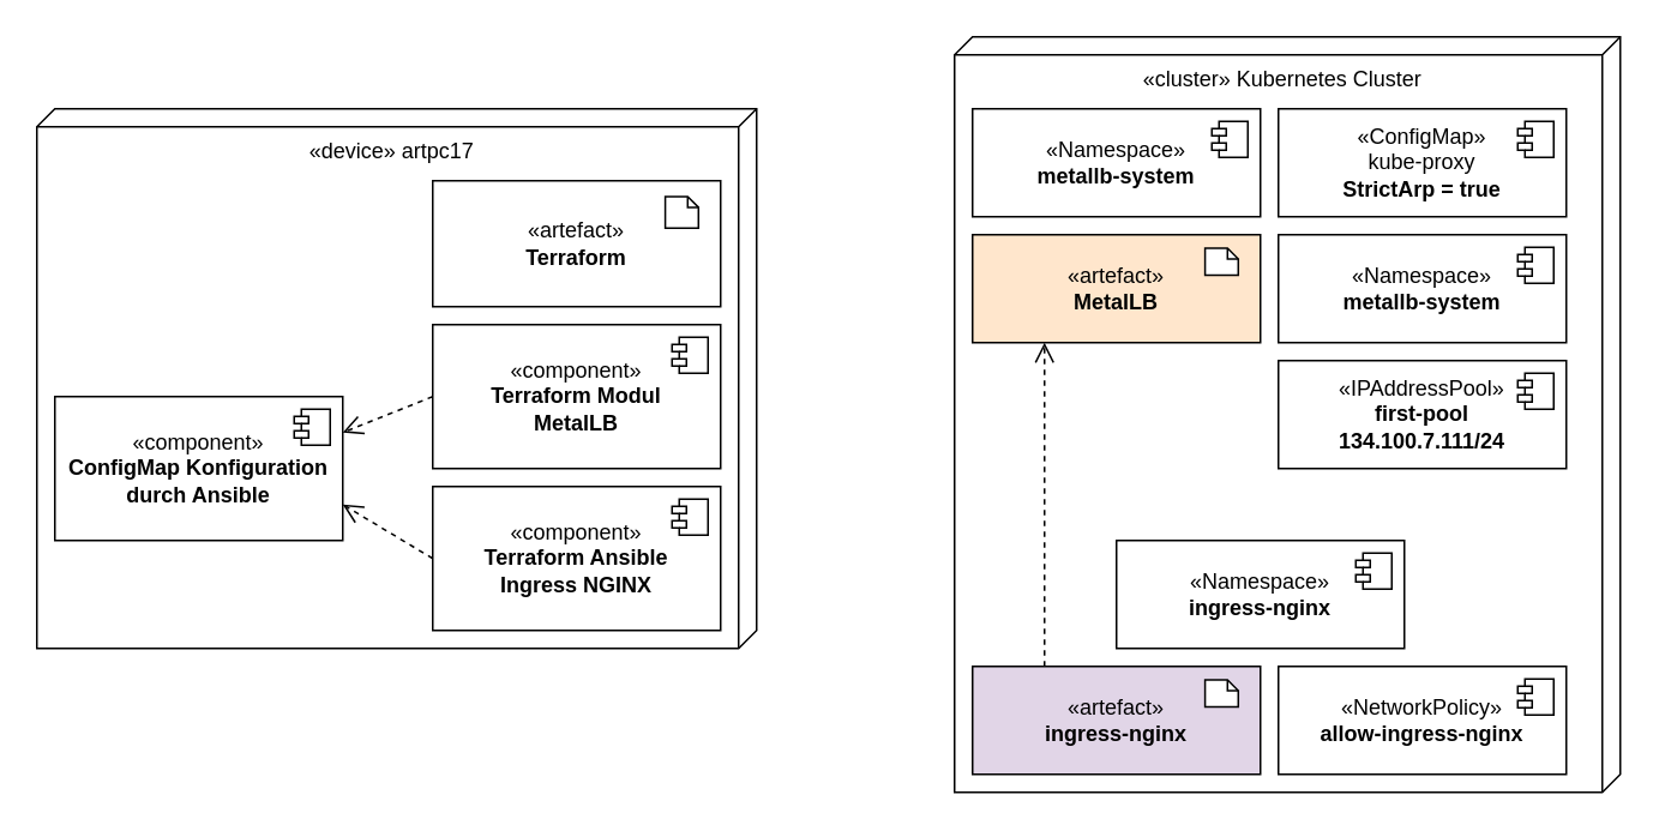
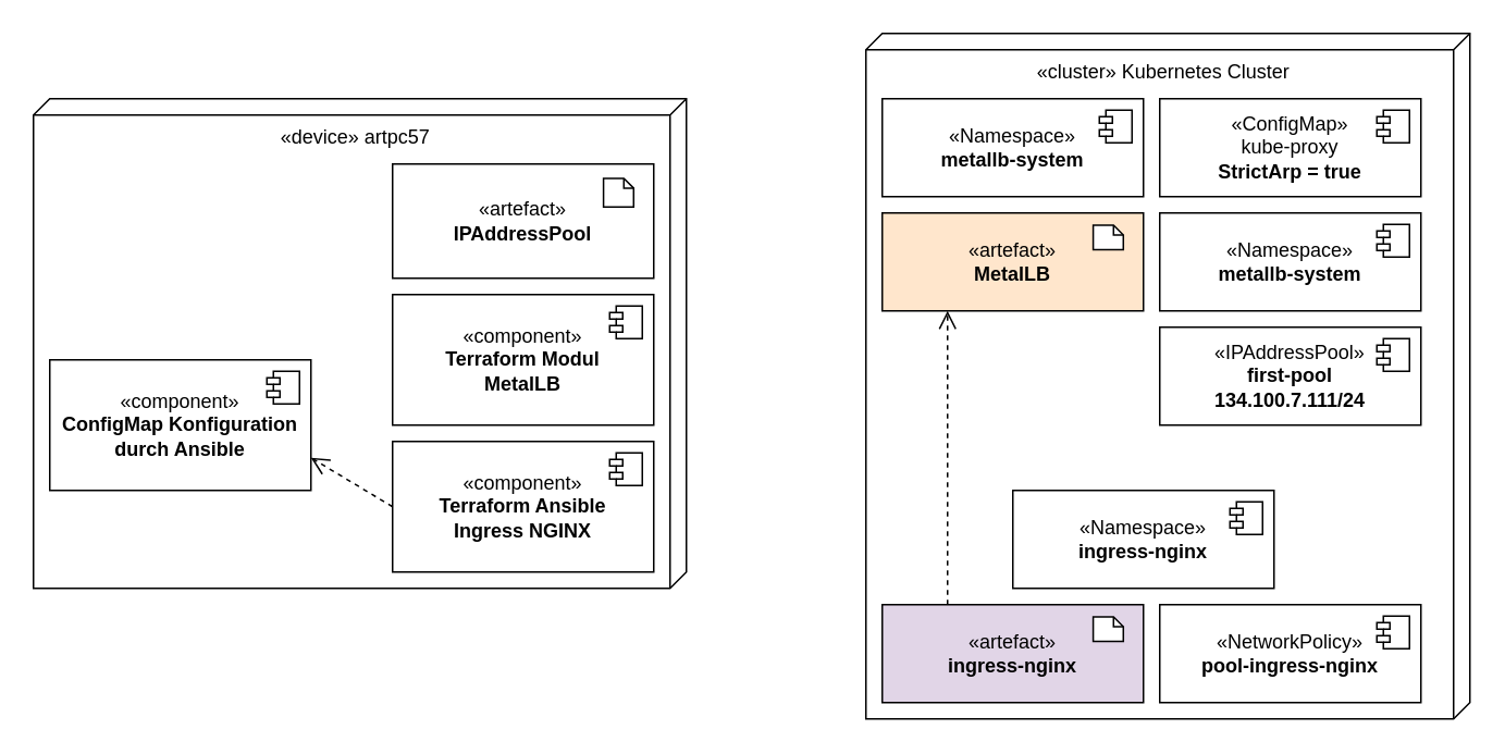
- <mxCell id="3" value="«device» artpc17" style="verticalAlign=top;align=center;shape=cube;size=10;direction=south;html=1;boundedLbl=1;spacingLeft=5;whiteSpace=wrap;" vertex="1" parent="1"><mxGeometry x="20" y="60" width="400" height="300" as="geometry" /></mxCell>
+ <mxCell id="3" value="«device» artpc57" style="verticalAlign=top;align=center;shape=cube;size=10;direction=south;html=1;boundedLbl=1;spacingLeft=5;whiteSpace=wrap;" vertex="1" parent="1"><mxGeometry x="20" y="60" width="400" height="300" as="geometry" /></mxCell>
- <mxCell id="8" value="«artefact»&lt;br&gt;&lt;b&gt;Terraform&lt;/b&gt;" style="html=1;dropTarget=0;whiteSpace=wrap;" vertex="1" parent="7"><mxGeometry width="160" height="70" as="geometry" /></mxCell>
+ <mxCell id="8" value="«artefact»&lt;br&gt;&lt;b&gt;IPAddressPool&lt;/b&gt;" style="html=1;dropTarget=0;whiteSpace=wrap;" vertex="1" parent="7"><mxGeometry width="160" height="70" as="geometry" /></mxCell>
- <mxCell id="4" style="rounded=0;orthogonalLoop=1;jettySize=auto;html=1;exitX=0;exitY=0.5;exitDx=0;exitDy=0;dashed=1;endArrow=open;endFill=0;entryX=1;entryY=0.25;entryDx=0;entryDy=0;endSize=9;" edge="1" parent="1" source="5" target="12"><mxGeometry relative="1" as="geometry"><mxPoint x="150" y="250" as="targetPoint" /></mxGeometry></mxCell>
- <mxCell id="28" value="«NetworkPolicy»&lt;b&gt;&lt;br&gt;allow-ingress-nginx&lt;/b&gt;" style="html=1;dropTarget=0;whiteSpace=wrap;" vertex="1" parent="1"><mxGeometry x="710" y="370" width="160" height="60" as="geometry" /></mxCell>
+ <mxCell id="28" value="«NetworkPolicy»&lt;b&gt;&lt;br&gt;pool-ingress-nginx&lt;/b&gt;" style="html=1;dropTarget=0;whiteSpace=wrap;" vertex="1" parent="1"><mxGeometry x="710" y="370" width="160" height="60" as="geometry" /></mxCell>
